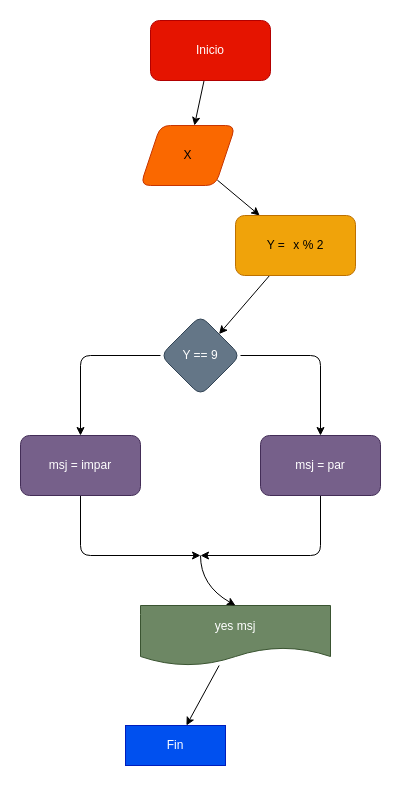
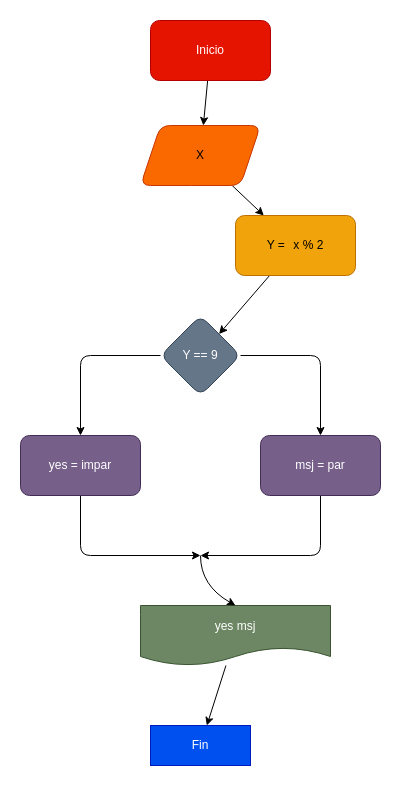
- <mxCell id="5" value="X" style="shape=parallelogram;perimeter=parallelogramPerimeter;whiteSpace=wrap;html=1;fixedSize=1;rounded=1;fillColor=#fa6800;fontColor=#000000;strokeColor=#C73500;" vertex="1" parent="1"><mxGeometry x="140" y="125" width="95" height="60" as="geometry" /></mxCell>
+ <mxCell id="5" value="X" style="shape=parallelogram;perimeter=parallelogramPerimeter;whiteSpace=wrap;html=1;fixedSize=1;rounded=1;fillColor=#fa6800;fontColor=#000000;strokeColor=#C73500;" vertex="1" parent="1"><mxGeometry x="140" y="125" width="120" height="60" as="geometry" /></mxCell>
- <mxCell id="14" value="msj = impar" style="whiteSpace=wrap;html=1;fillColor=#76608a;strokeColor=#432D57;fontColor=#ffffff;rounded=1;" vertex="1" parent="1"><mxGeometry x="20" y="435" width="120" height="60" as="geometry" /></mxCell>
+ <mxCell id="14" value="yes = impar" style="whiteSpace=wrap;html=1;fillColor=#76608a;strokeColor=#432D57;fontColor=#ffffff;rounded=1;" vertex="1" parent="1"><mxGeometry x="20" y="435" width="120" height="60" as="geometry" /></mxCell>
- <mxCell id="17" value="Fin" style="whiteSpace=wrap;html=1;fillColor=#0050ef;strokeColor=#001DBC;fontColor=#ffffff;" vertex="1" parent="1"><mxGeometry x="125" y="725" width="100" height="40" as="geometry" /></mxCell>
+ <mxCell id="17" value="Fin" style="whiteSpace=wrap;html=1;fillColor=#0050ef;strokeColor=#001DBC;fontColor=#ffffff;" vertex="1" parent="1"><mxGeometry x="150" y="725" width="100" height="40" as="geometry" /></mxCell>
